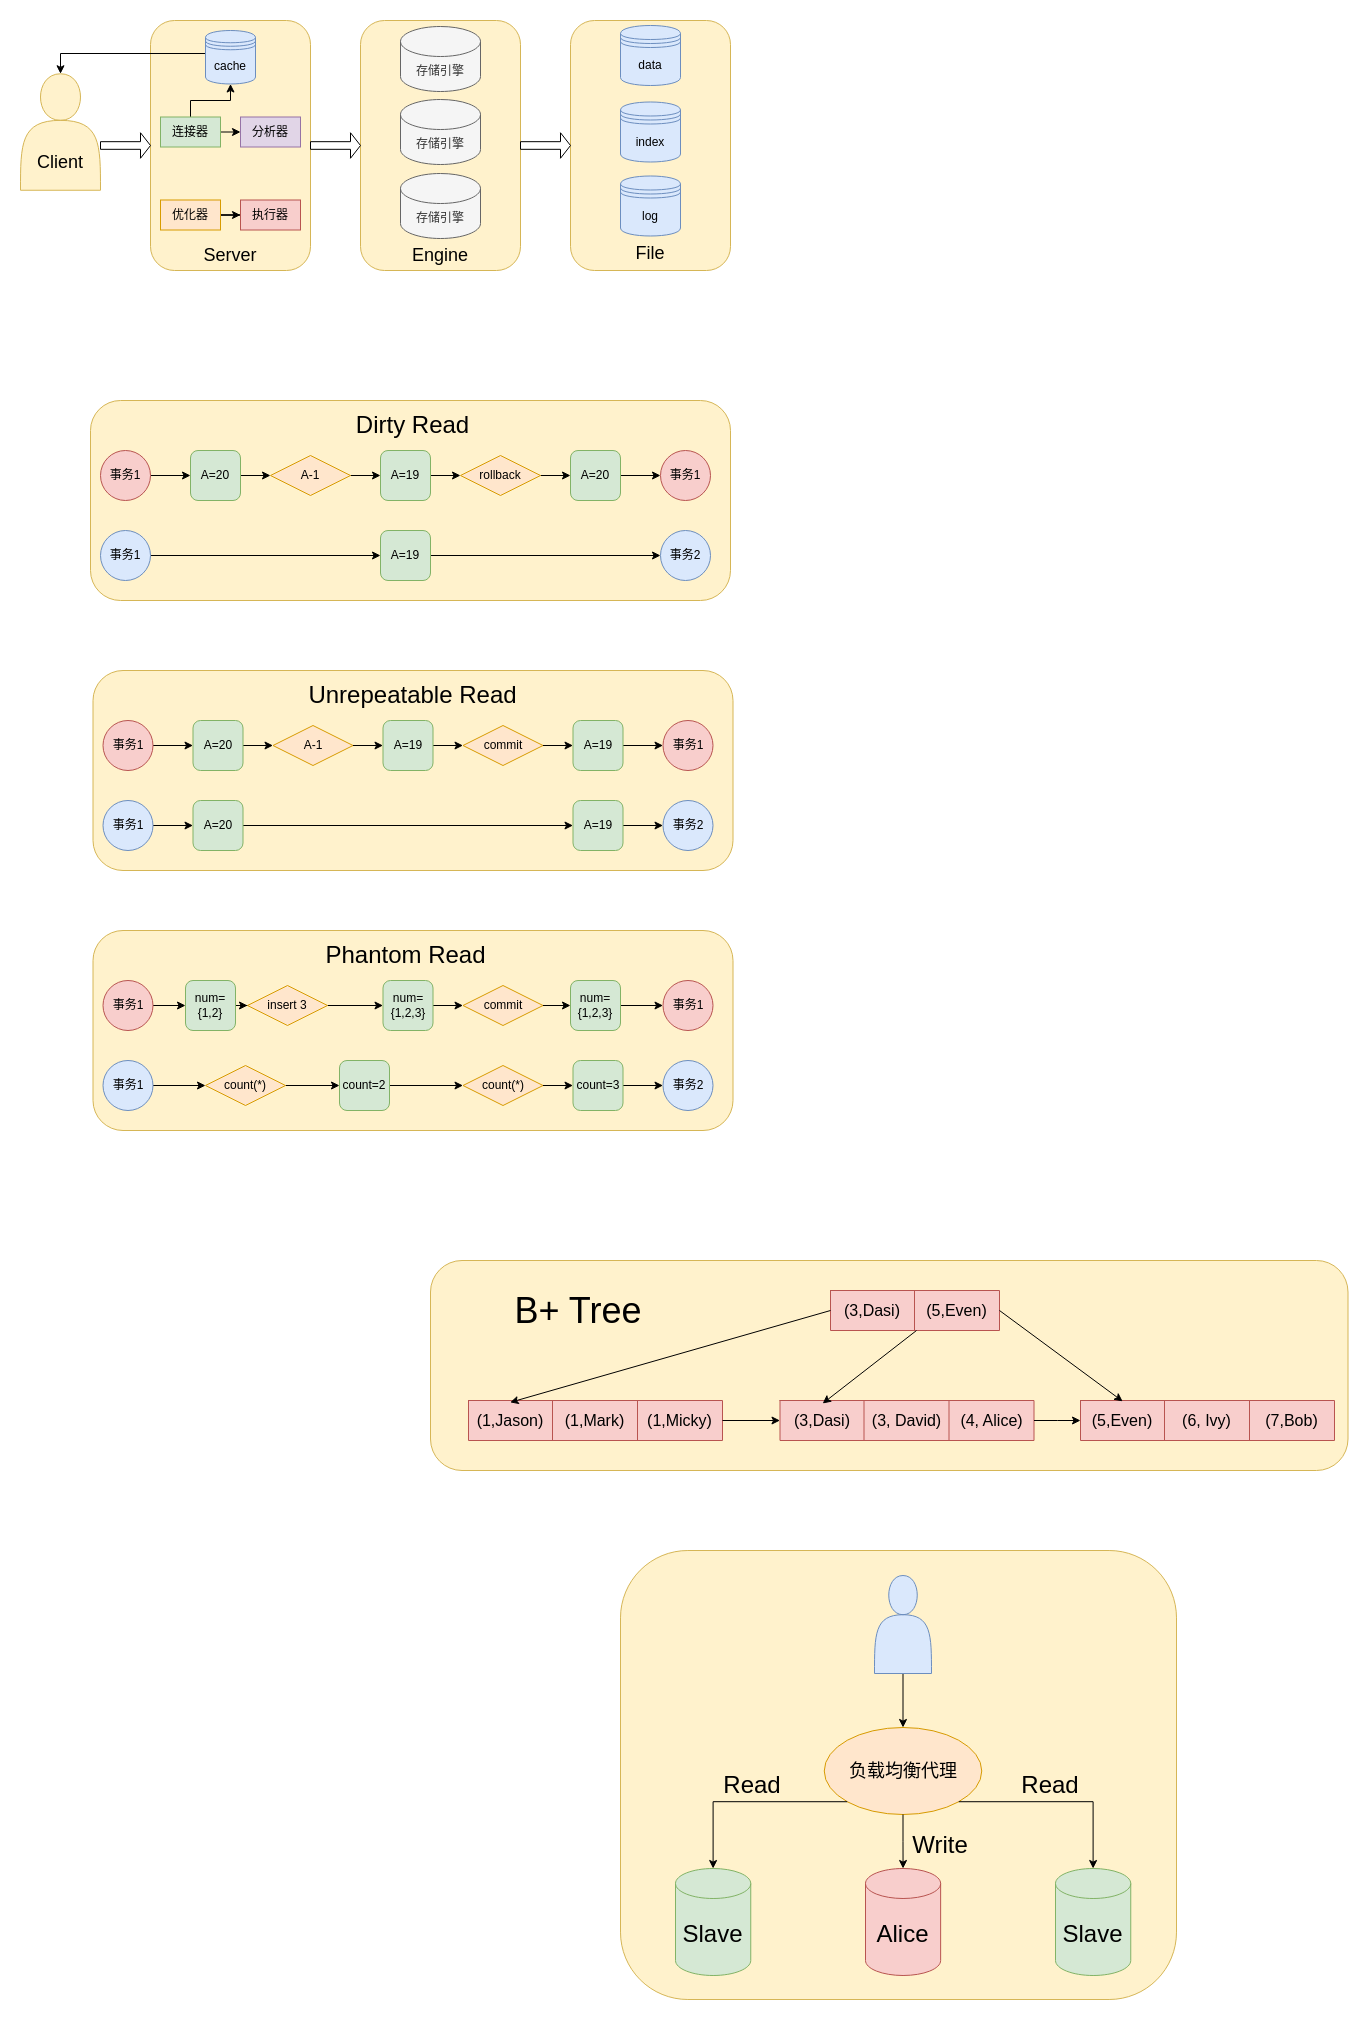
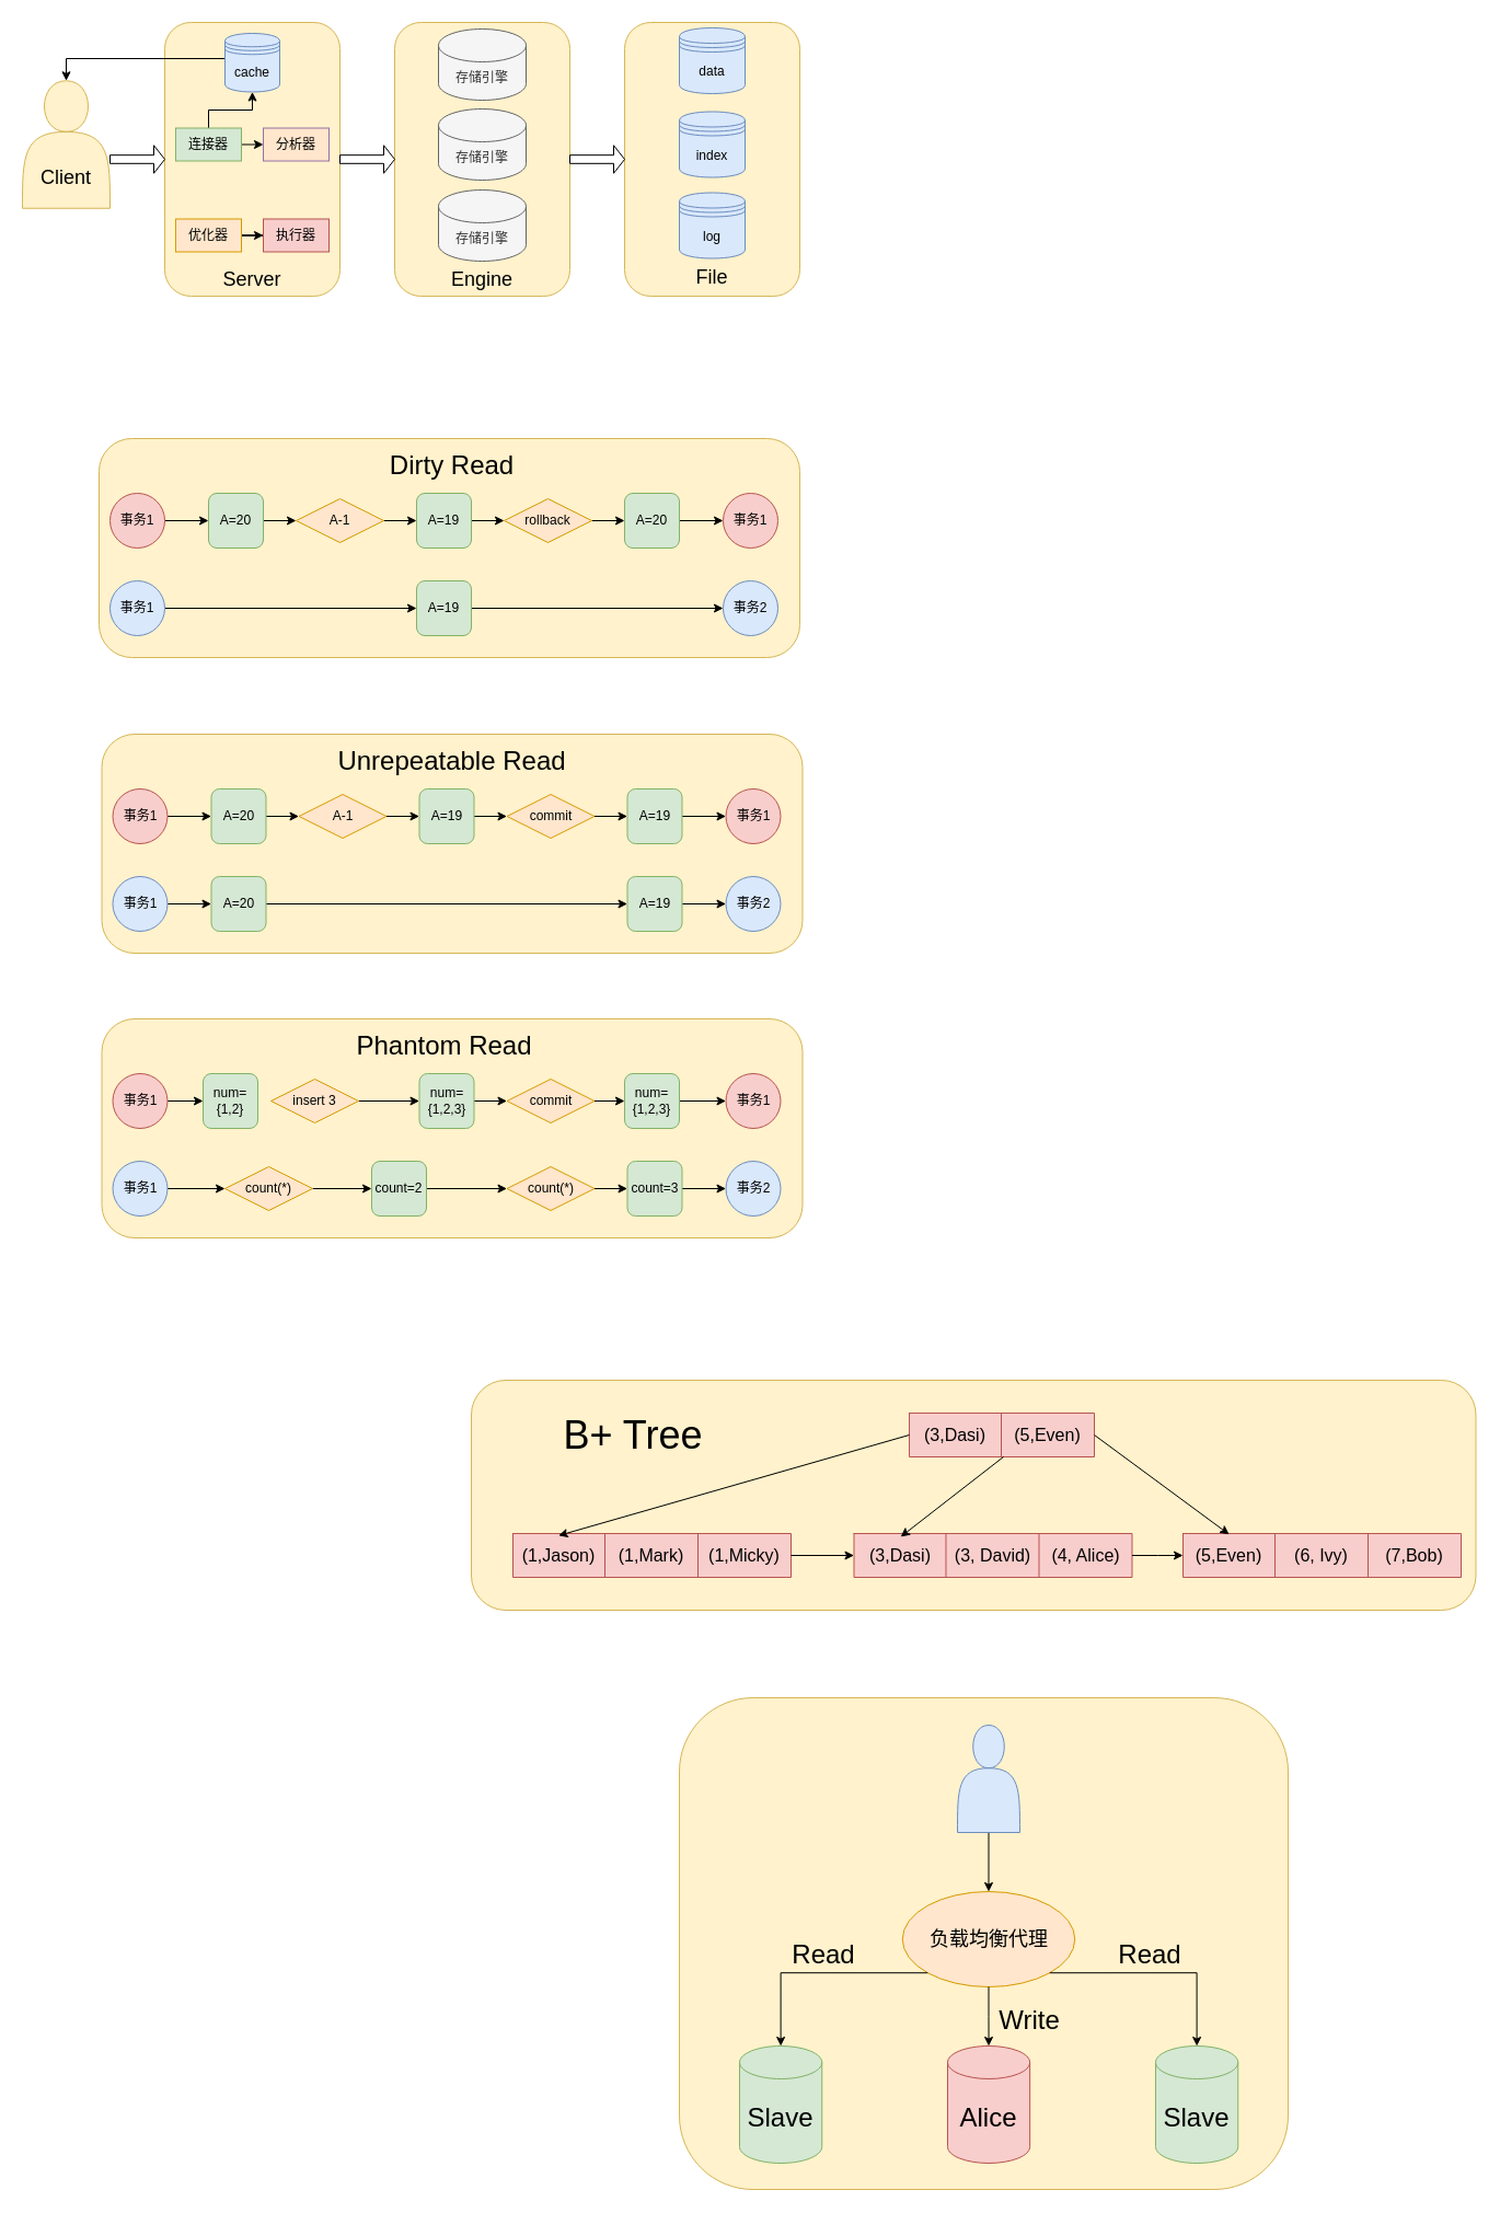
- <mxCell id="10" value="分析器" style="rounded=0;whiteSpace=wrap;html=1;fillColor=#e1d5e7;strokeColor=#9673a6;" vertex="1" parent="1"><mxGeometry x="240" y="116.5" width="60" height="30" as="geometry" /></mxCell>
+ <mxCell id="10" value="分析器" style="rounded=0;whiteSpace=wrap;html=1;fillColor=#ffe6cc;strokeColor=#9673a6;" vertex="1" parent="1"><mxGeometry x="240" y="116.5" width="60" height="30" as="geometry" /></mxCell>
- <mxCell id="71" value="" style="edgeStyle=orthogonalEdgeStyle;rounded=0;orthogonalLoop=1;jettySize=auto;html=1;" edge="1" parent="1" source="72" target="74"><mxGeometry relative="1" as="geometry" /></mxCell>
